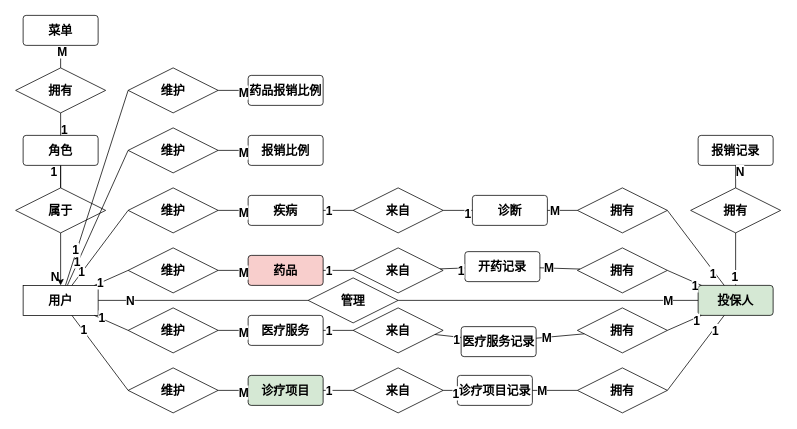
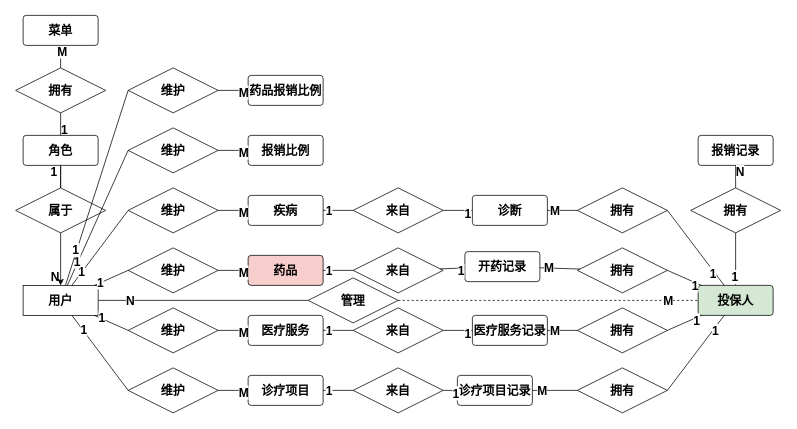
- <mxCell id="18" style="edgeStyle=none;html=1;endArrow=none;endFill=0;fontStyle=1;fontSize=16;" edge="1" parent="1" source="16" target="17"><mxGeometry relative="1" as="geometry"><mxPoint x="760" y="110" as="sourcePoint" /><mxPoint x="910" y="130" as="targetPoint" /></mxGeometry></mxCell>
+ <mxCell id="18" style="edgeStyle=none;html=1;endArrow=none;endFill=0;fontStyle=1;fontSize=16;dashed=1;" edge="1" parent="1" source="16" target="17"><mxGeometry relative="1" as="geometry"><mxPoint x="760" y="110" as="sourcePoint" /><mxPoint x="910" y="130" as="targetPoint" /></mxGeometry></mxCell>
- <mxCell id="26" value="医疗服务记录" style="rounded=1;arcSize=10;whiteSpace=wrap;html=1;align=center;fontStyle=1;fontSize=16;" vertex="1" parent="1"><mxGeometry x="614" y="435" width="100" height="40" as="geometry" /></mxCell>
+ <mxCell id="26" value="医疗服务记录" style="rounded=1;arcSize=10;whiteSpace=wrap;html=1;align=center;fontStyle=1;fontSize=16;" vertex="1" parent="1"><mxGeometry x="629" y="420" width="100" height="40" as="geometry" /></mxCell>
- <mxCell id="27" value="诊疗项目" style="rounded=1;arcSize=10;whiteSpace=wrap;html=1;align=center;fontStyle=1;fontSize=16;fillColor=#d5e8d4;" vertex="1" parent="1"><mxGeometry x="330" y="500" width="100" height="40" as="geometry" /></mxCell>
+ <mxCell id="27" value="诊疗项目" style="rounded=1;arcSize=10;whiteSpace=wrap;html=1;align=center;fontStyle=1;fontSize=16;" vertex="1" parent="1"><mxGeometry x="330" y="500" width="100" height="40" as="geometry" /></mxCell>
